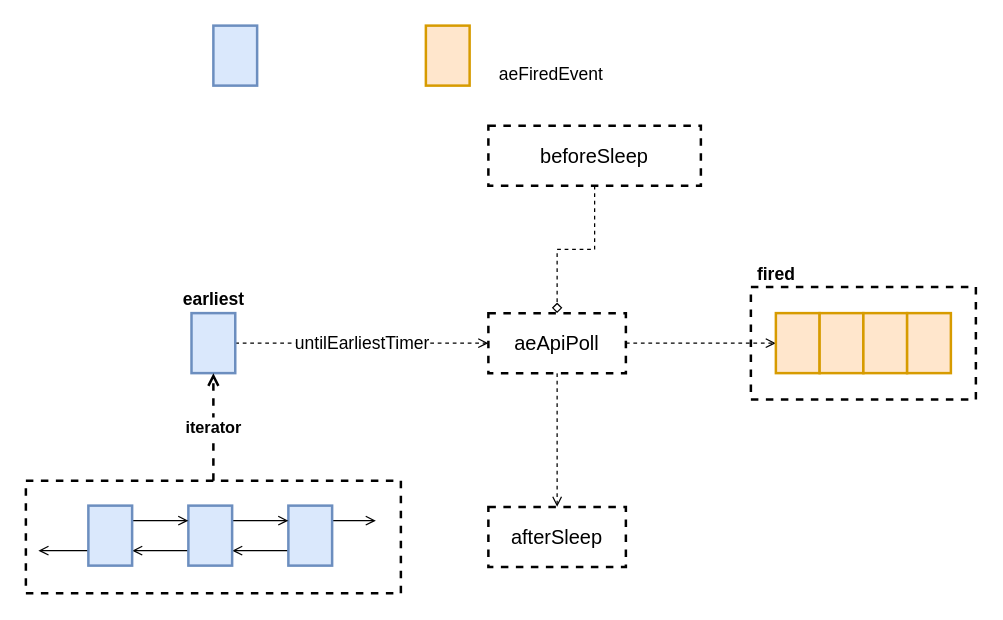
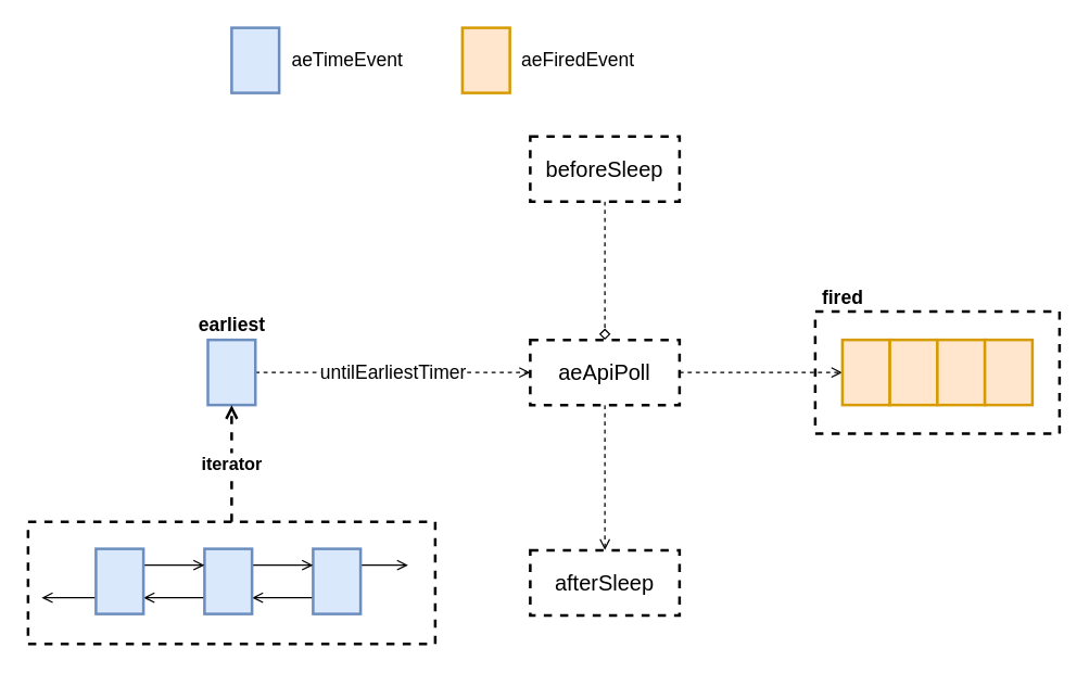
+ <mxCell id="29" value="aeTimeEvent" style="text;html=1;align=center;verticalAlign=middle;resizable=0;points=[];autosize=1;strokeColor=none;fillColor=none;fontSize=14;" vertex="1" parent="1"><mxGeometry x="205" y="34" width="100" height="20" as="geometry" /></mxCell>
- <mxCell id="31" value="aeFiredEvent" style="text;html=1;align=center;verticalAlign=middle;resizable=0;points=[];autosize=1;strokeColor=none;fillColor=none;fontSize=14;" vertex="1" parent="1"><mxGeometry x="390" y="49" width="100" height="20" as="geometry" /></mxCell>
+ <mxCell id="31" value="aeFiredEvent" style="text;html=1;align=center;verticalAlign=middle;resizable=0;points=[];autosize=1;strokeColor=none;fillColor=none;fontSize=14;" vertex="1" parent="1"><mxGeometry x="375" y="34" width="100" height="20" as="geometry" /></mxCell>
- <mxCell id="4" value="beforeSleep" style="rounded=0;whiteSpace=wrap;html=1;strokeWidth=2;fontSize=16;dashed=1;" vertex="1" parent="1"><mxGeometry x="390" y="100" width="170" height="48" as="geometry" /></mxCell>
+ <mxCell id="4" value="beforeSleep" style="rounded=0;whiteSpace=wrap;html=1;strokeWidth=2;fontSize=16;dashed=1;" vertex="1" parent="1"><mxGeometry x="390" y="100" width="110" height="48" as="geometry" /></mxCell>
